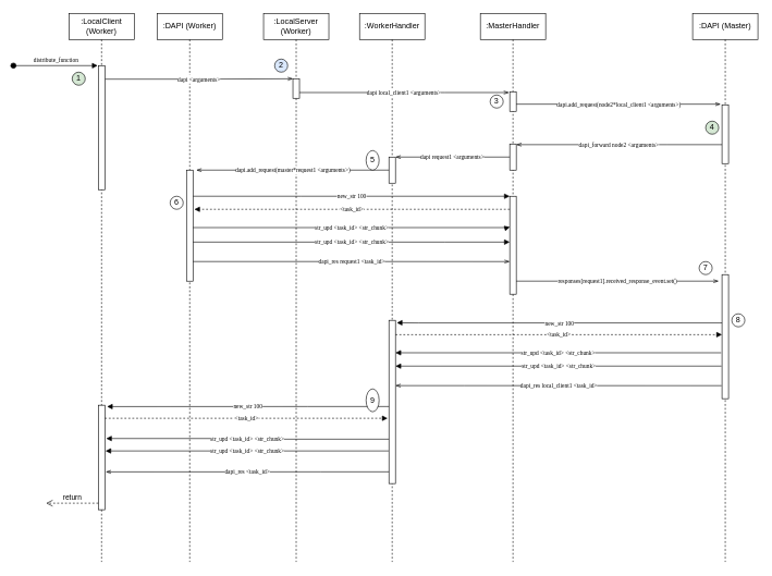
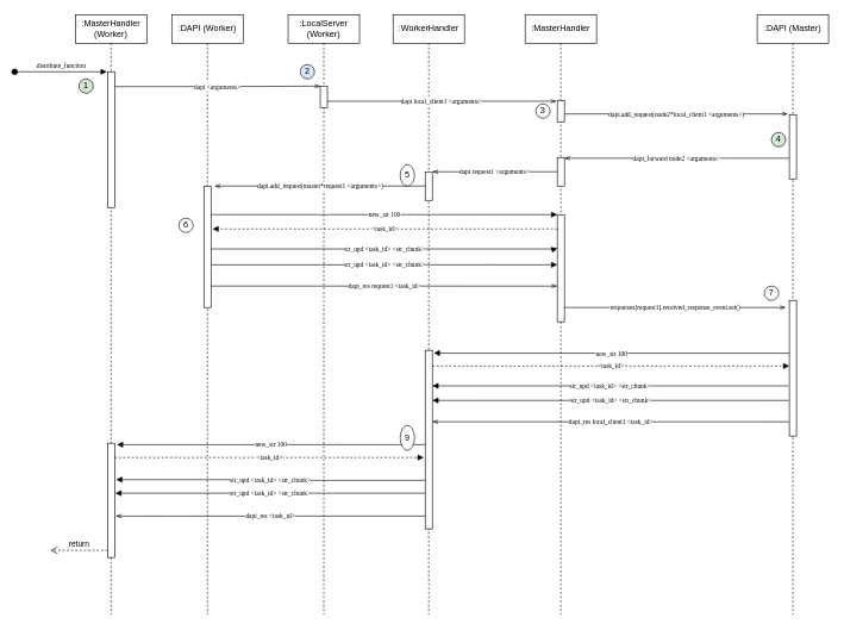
- <mxCell id="7" value="&lt;div&gt;:LocalClient&lt;/div&gt;&lt;div&gt;(Worker)&lt;br&gt;&lt;/div&gt;" style="shape=umlLifeline;perimeter=lifelinePerimeter;whiteSpace=wrap;html=1;container=1;collapsible=0;recursiveResize=0;outlineConnect=0;" parent="1" vertex="1"><mxGeometry x="105" y="20" width="100" height="840" as="geometry" /></mxCell>
+ <mxCell id="7" value="&lt;div&gt;:MasterHandler&lt;/div&gt;&lt;div&gt;(Worker)&lt;br&gt;&lt;/div&gt;" style="shape=umlLifeline;perimeter=lifelinePerimeter;whiteSpace=wrap;html=1;container=1;collapsible=0;recursiveResize=0;outlineConnect=0;" parent="1" vertex="1"><mxGeometry x="105" y="20" width="100" height="840" as="geometry" /></mxCell>
- <mxCell id="48" value="6" style="ellipse;whiteSpace=wrap;html=1;aspect=fixed;" vertex="1" parent="1"><mxGeometry x="260" y="300" width="20" height="20" as="geometry" /></mxCell>
+ <mxCell id="48" value="6" style="ellipse;whiteSpace=wrap;html=1;aspect=fixed;" vertex="1" parent="1"><mxGeometry x="250" y="305" width="20" height="20" as="geometry" /></mxCell>
- <mxCell id="50" value="8" style="ellipse;whiteSpace=wrap;html=1;aspect=fixed;" vertex="1" parent="1"><mxGeometry x="1120" y="480" width="20" height="20" as="geometry" /></mxCell>
